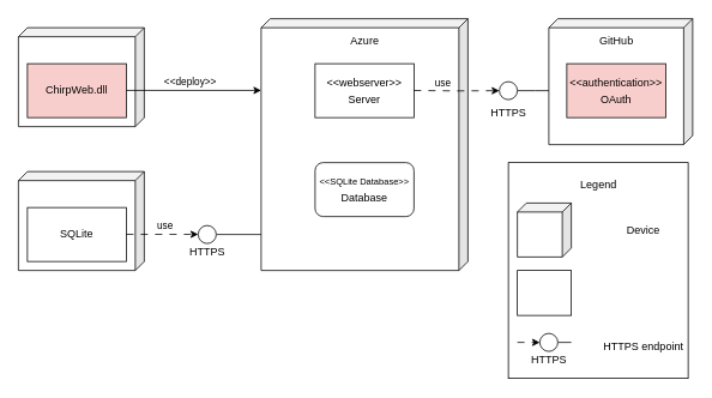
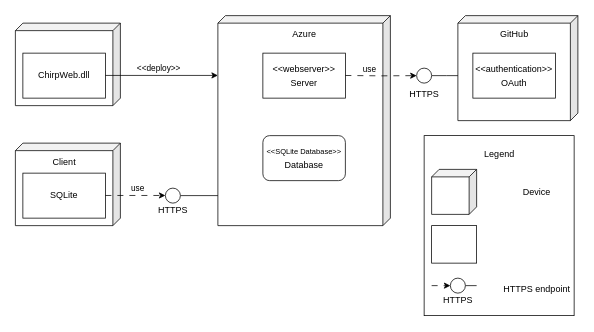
- <mxCell id="13" value="ChirpWeb.dll" style="rounded=0;whiteSpace=wrap;html=1;fillColor=#f8cecc;" vertex="1" parent="1"><mxGeometry x="30" y="70" width="110" height="60" as="geometry" /></mxCell>
+ <mxCell id="13" value="ChirpWeb.dll" style="rounded=0;whiteSpace=wrap;html=1;" vertex="1" parent="1"><mxGeometry x="30" y="70" width="110" height="60" as="geometry" /></mxCell>
- <mxCell id="20" value="&lt;div style=&quot;line-height: 150%;&quot;&gt;&amp;lt;&amp;lt;authentication&amp;gt;&amp;gt;&lt;/div&gt;&lt;div style=&quot;line-height: 150%;&quot;&gt;OAuth&lt;/div&gt;" style="rounded=0;whiteSpace=wrap;html=1;fillColor=#f8cecc;" vertex="1" parent="1"><mxGeometry x="630" y="70" width="110" height="60" as="geometry" /></mxCell>
+ <mxCell id="20" value="&lt;div style=&quot;line-height: 150%;&quot;&gt;&amp;lt;&amp;lt;authentication&amp;gt;&amp;gt;&lt;/div&gt;&lt;div style=&quot;line-height: 150%;&quot;&gt;OAuth&lt;/div&gt;" style="rounded=0;whiteSpace=wrap;html=1;" vertex="1" parent="1"><mxGeometry x="630" y="70" width="110" height="60" as="geometry" /></mxCell>
+ <mxCell id="9" value="Client" style="text;html=1;align=center;verticalAlign=middle;resizable=0;points=[];autosize=1;strokeColor=none;fillColor=none;" vertex="1" parent="1"><mxGeometry x="60" y="200" width="50" height="30" as="geometry" /></mxCell>
